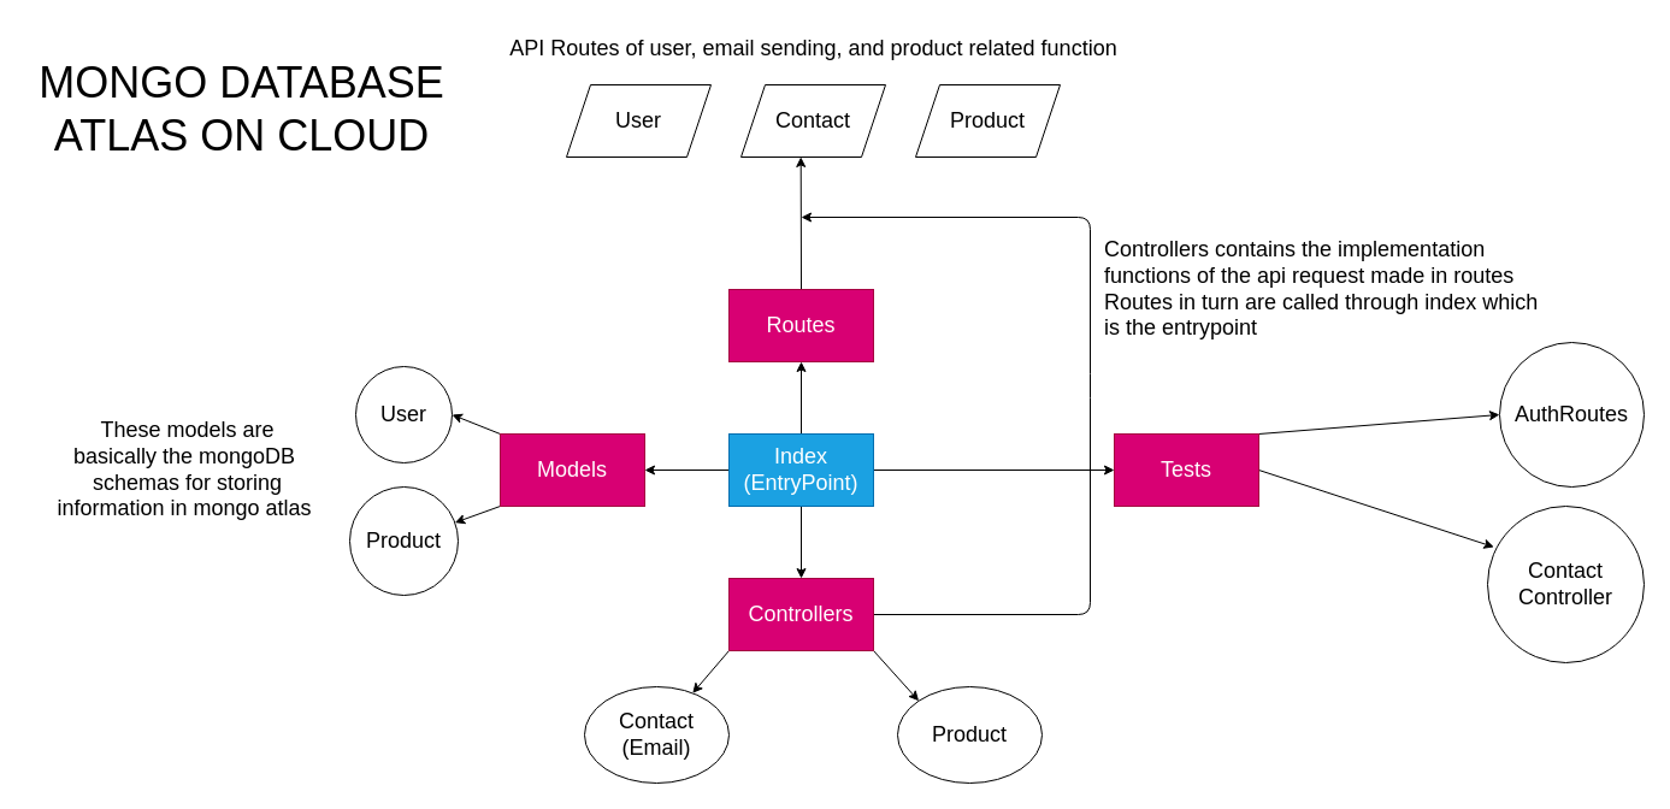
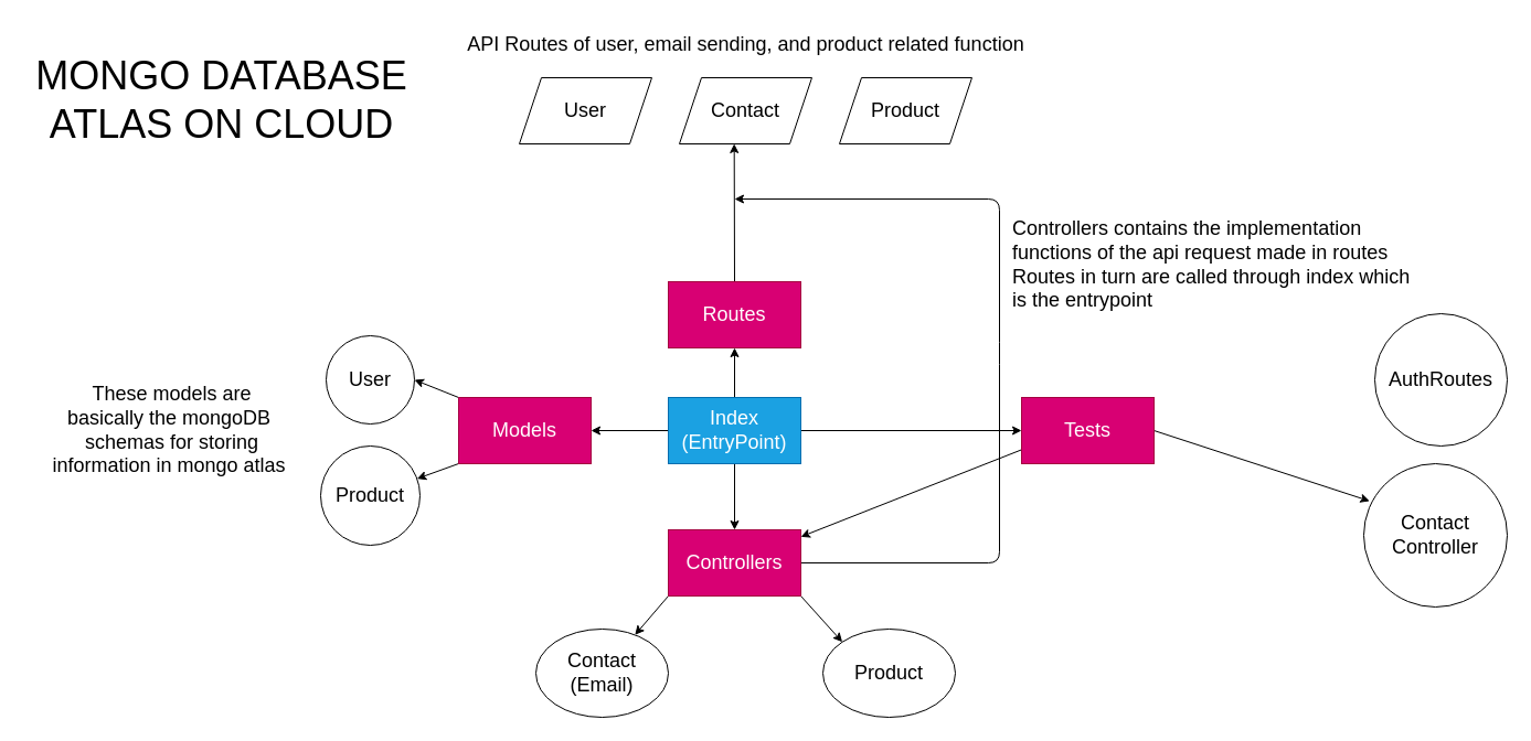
- <mxCell id="10" value="Routes" style="whiteSpace=wrap;html=1;fontSize=18;fillColor=#d80073;fontColor=#ffffff;strokeColor=#A50040;" parent="1" vertex="1"><mxGeometry x="605" y="240" width="120" height="60" as="geometry" /></mxCell>
+ <mxCell id="10" value="Routes" style="whiteSpace=wrap;html=1;fontSize=18;fillColor=#d80073;fontColor=#ffffff;strokeColor=#A50040;" parent="1" vertex="1"><mxGeometry x="605" y="255" width="120" height="60" as="geometry" /></mxCell>
- <mxCell id="27" style="edgeStyle=none;html=1;exitX=1;exitY=0;exitDx=0;exitDy=0;entryX=0;entryY=0.5;entryDx=0;entryDy=0;" edge="1" parent="1" source="29" target="31"><mxGeometry relative="1" as="geometry" /></mxCell>
+ <mxCell id="27" style="edgeStyle=none;html=1;exitX=1;exitY=0;exitDx=0;exitDy=0;" edge="1" parent="1" source="29" target="8"><mxGeometry relative="1" as="geometry" /></mxCell>
